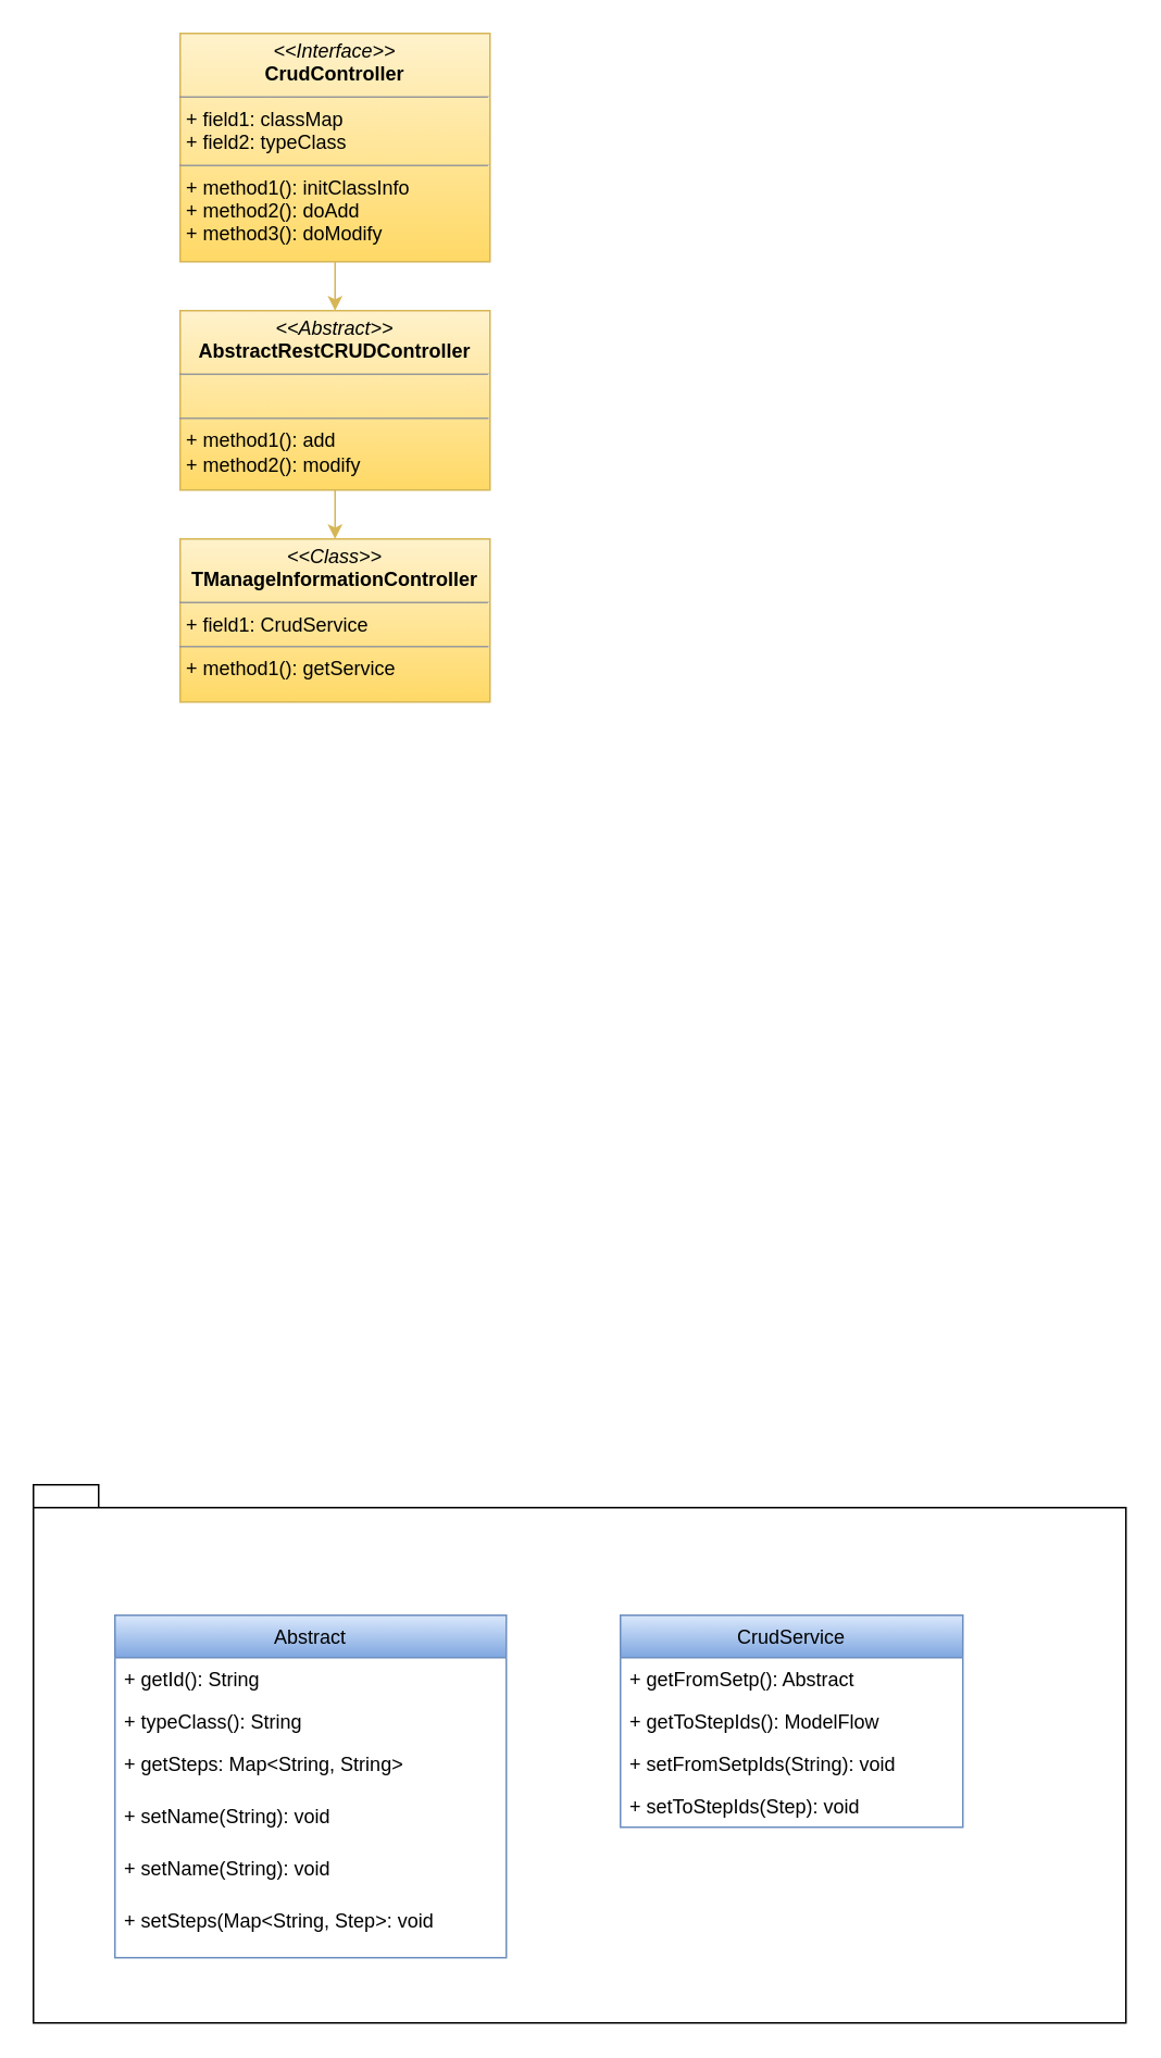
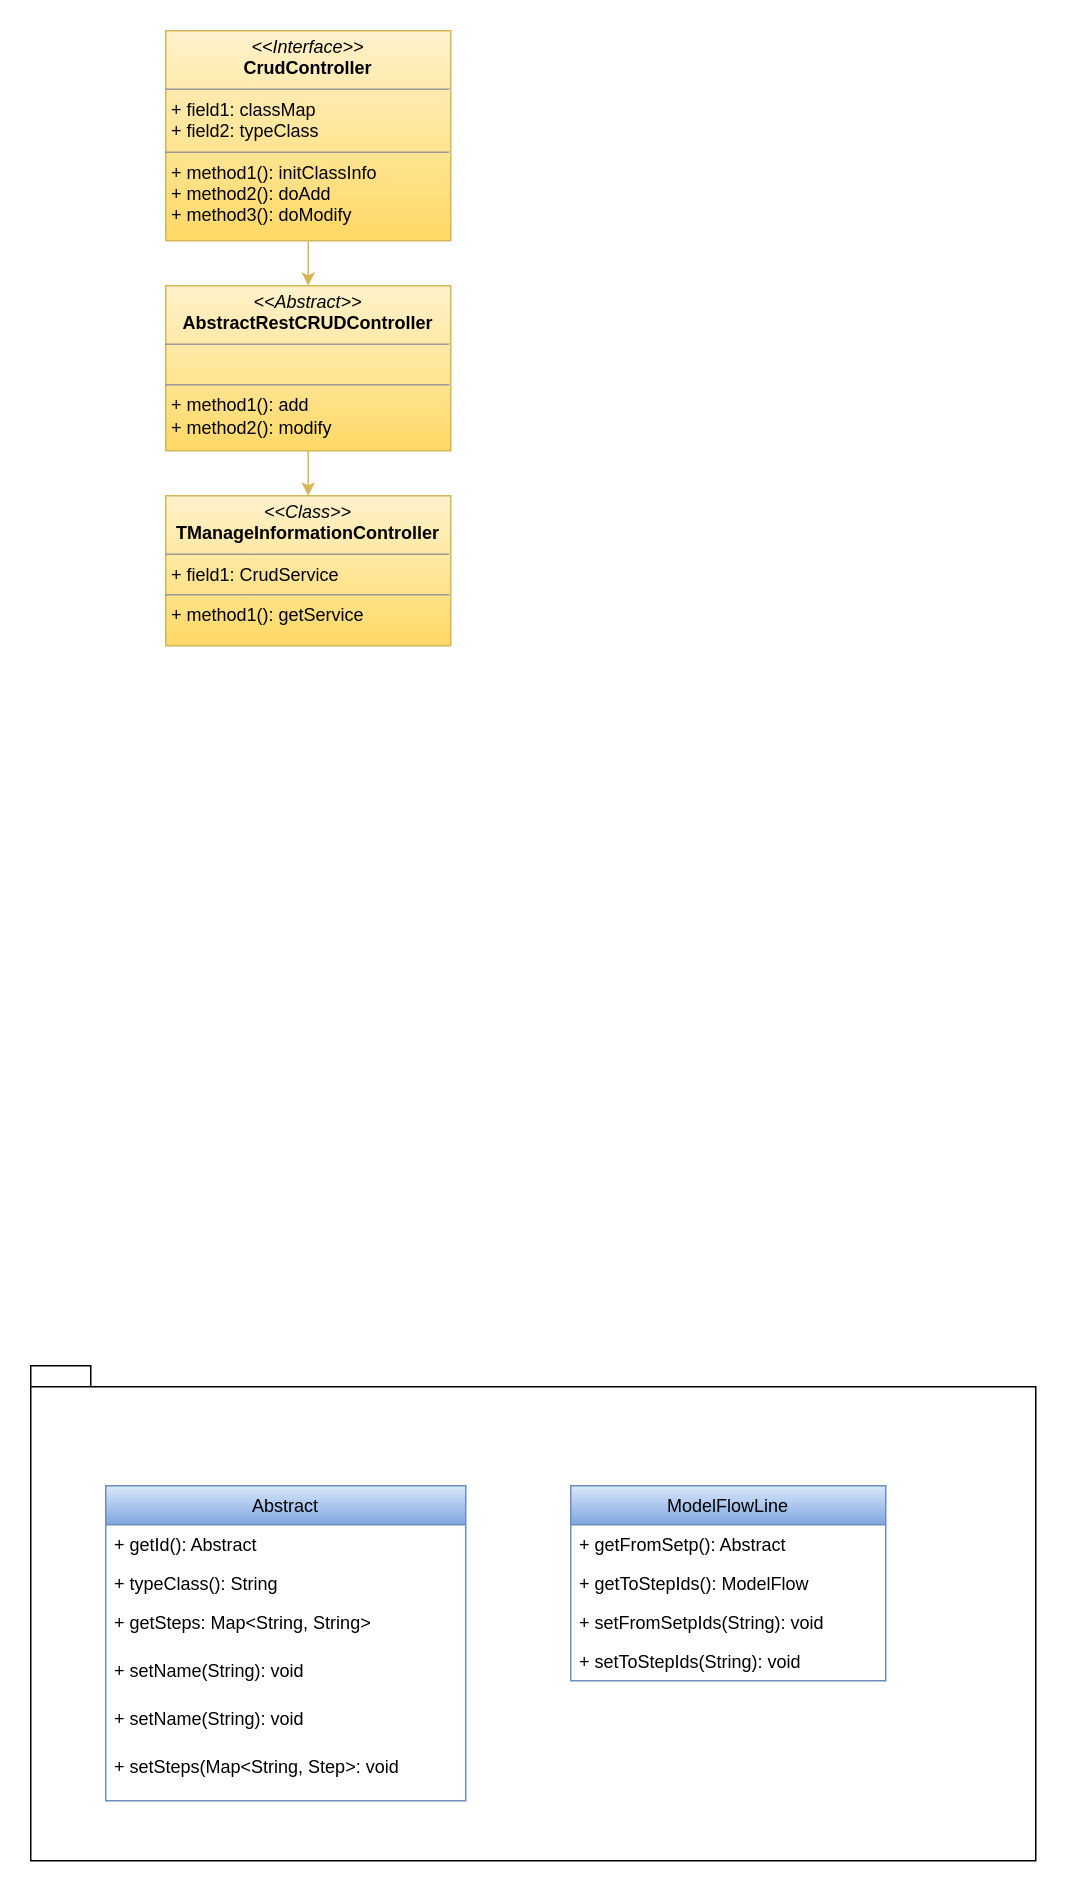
- <mxCell id="15" value="CrudService" style="swimlane;fontStyle=0;childLayout=stackLayout;horizontal=1;startSize=26;fillColor=#dae8fc;horizontalStack=0;resizeParent=1;resizeParentMax=0;resizeLast=0;collapsible=1;marginBottom=0;gradientColor=#7ea6e0;strokeColor=#6c8ebf;" vertex="1" parent="1"><mxGeometry x="380" y="990" width="210" height="130" as="geometry" /></mxCell>
+ <mxCell id="15" value="ModelFlowLine" style="swimlane;fontStyle=0;childLayout=stackLayout;horizontal=1;startSize=26;fillColor=#dae8fc;horizontalStack=0;resizeParent=1;resizeParentMax=0;resizeLast=0;collapsible=1;marginBottom=0;gradientColor=#7ea6e0;strokeColor=#6c8ebf;" vertex="1" parent="1"><mxGeometry x="380" y="990" width="210" height="130" as="geometry" /></mxCell>
- <mxCell id="9" value="+ getId(): String" style="text;strokeColor=none;fillColor=none;align=left;verticalAlign=top;spacingLeft=4;spacingRight=4;overflow=hidden;rotatable=0;points=[[0,0.5],[1,0.5]];portConstraint=eastwest;" vertex="1" parent="8"><mxGeometry y="26" width="240" height="26" as="geometry" /></mxCell>
+ <mxCell id="9" value="+ getId(): Abstract" style="text;strokeColor=none;fillColor=none;align=left;verticalAlign=top;spacingLeft=4;spacingRight=4;overflow=hidden;rotatable=0;points=[[0,0.5],[1,0.5]];portConstraint=eastwest;" vertex="1" parent="8"><mxGeometry y="26" width="240" height="26" as="geometry" /></mxCell>
- <mxCell id="19" value="+ setToStepIds(Step): void" style="text;strokeColor=none;fillColor=none;align=left;verticalAlign=top;spacingLeft=4;spacingRight=4;overflow=hidden;rotatable=0;points=[[0,0.5],[1,0.5]];portConstraint=eastwest;" vertex="1" parent="15"><mxGeometry y="104" width="210" height="26" as="geometry" /></mxCell>
+ <mxCell id="19" value="+ setToStepIds(String): void" style="text;strokeColor=none;fillColor=none;align=left;verticalAlign=top;spacingLeft=4;spacingRight=4;overflow=hidden;rotatable=0;points=[[0,0.5],[1,0.5]];portConstraint=eastwest;" vertex="1" parent="15"><mxGeometry y="104" width="210" height="26" as="geometry" /></mxCell>
